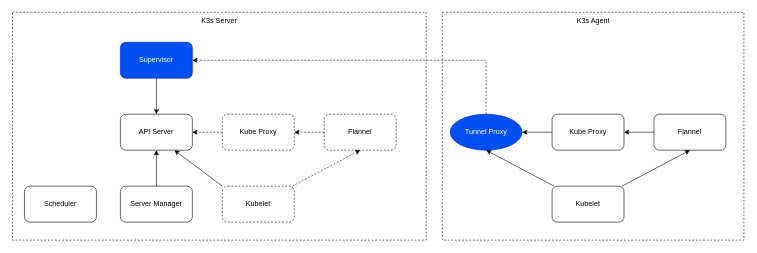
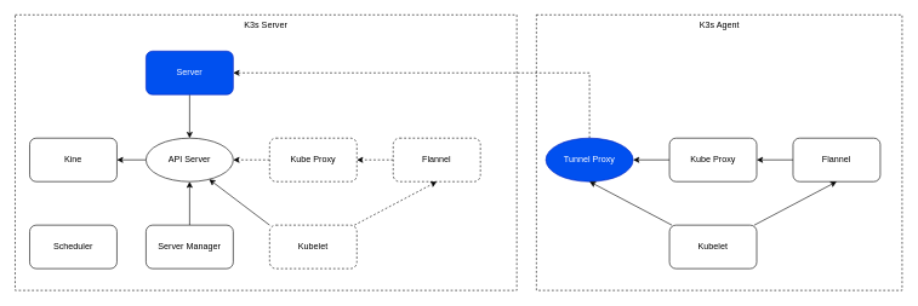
- <mxCell id="5" value="Supervisor" style="rounded=1;whiteSpace=wrap;html=1;fillColor=#0050ef;fontColor=#ffffff;strokeColor=#001DBC;" parent="1" vertex="1"><mxGeometry x="200" y="70" width="120" height="60" as="geometry" /></mxCell>
+ <mxCell id="5" value="Server" style="rounded=1;whiteSpace=wrap;html=1;fillColor=#0050ef;fontColor=#ffffff;strokeColor=#001DBC;" parent="1" vertex="1"><mxGeometry x="200" y="70" width="120" height="60" as="geometry" /></mxCell>
+ <mxCell id="10" value="Kine" style="rounded=1;whiteSpace=wrap;html=1;" parent="1" vertex="1"><mxGeometry x="40" y="190" width="120" height="60" as="geometry" /></mxCell>
+ <mxCell id="6" style="edgeStyle=orthogonalEdgeStyle;rounded=0;orthogonalLoop=1;jettySize=auto;html=1;entryX=1;entryY=0.5;entryDx=0;entryDy=0;endArrow=classic;endFill=1;" parent="1" source="9" target="10" edge="1"><mxGeometry relative="1" as="geometry" /></mxCell>
- <mxCell id="9" value="API Server" style="rounded=1;whiteSpace=wrap;html=1;" parent="1" vertex="1"><mxGeometry x="200" y="190" width="120" height="60" as="geometry" /></mxCell>
+ <mxCell id="9" value="API Server" style="ellipse;whiteSpace=wrap;html=1;" parent="1" vertex="1"><mxGeometry x="200" y="190" width="120" height="60" as="geometry" /></mxCell>
